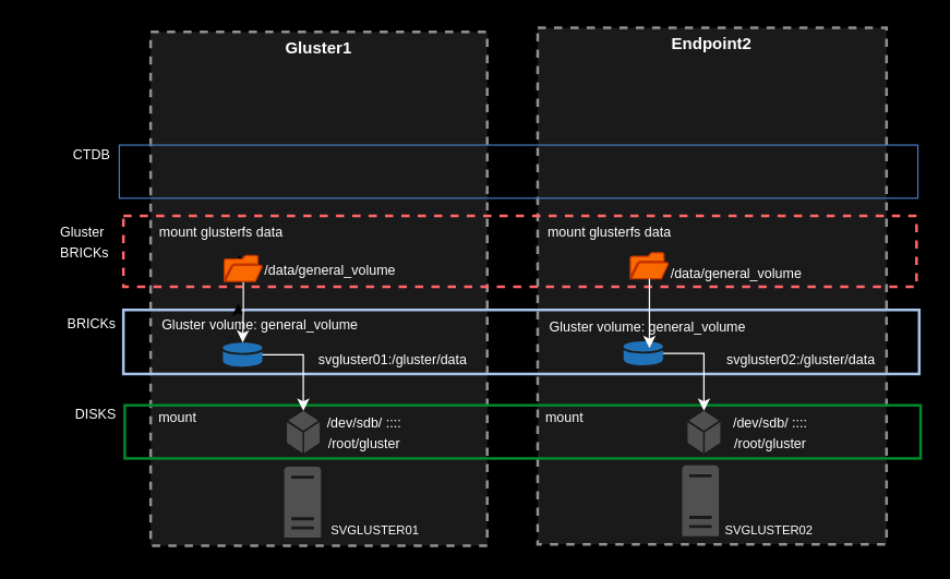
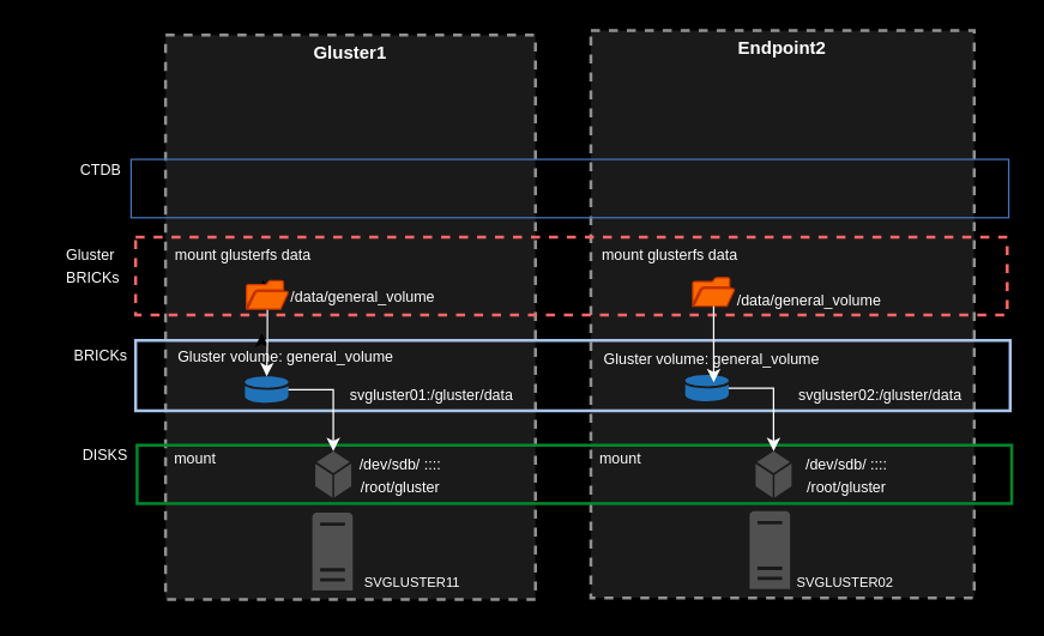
- <mxCell id="3" value="&lt;font color=&quot;#ffffff&quot;&gt;&lt;font style=&quot;font-size: 9px;&quot;&gt;SVGLUSTER01&lt;/font&gt;&lt;br&gt;&lt;/font&gt;" style="text;html=1;strokeColor=none;fillColor=none;align=center;verticalAlign=middle;whiteSpace=wrap;rounded=0;" parent="2" vertex="1"><mxGeometry x="135" y="350" width="60" height="30" as="geometry" /></mxCell>
+ <mxCell id="3" value="&lt;font color=&quot;#ffffff&quot;&gt;&lt;font style=&quot;font-size: 9px;&quot;&gt;SVGLUSTER11&lt;/font&gt;&lt;br&gt;&lt;/font&gt;" style="text;html=1;strokeColor=none;fillColor=none;align=center;verticalAlign=middle;whiteSpace=wrap;rounded=0;" parent="2" vertex="1"><mxGeometry x="135" y="350" width="60" height="30" as="geometry" /></mxCell>
